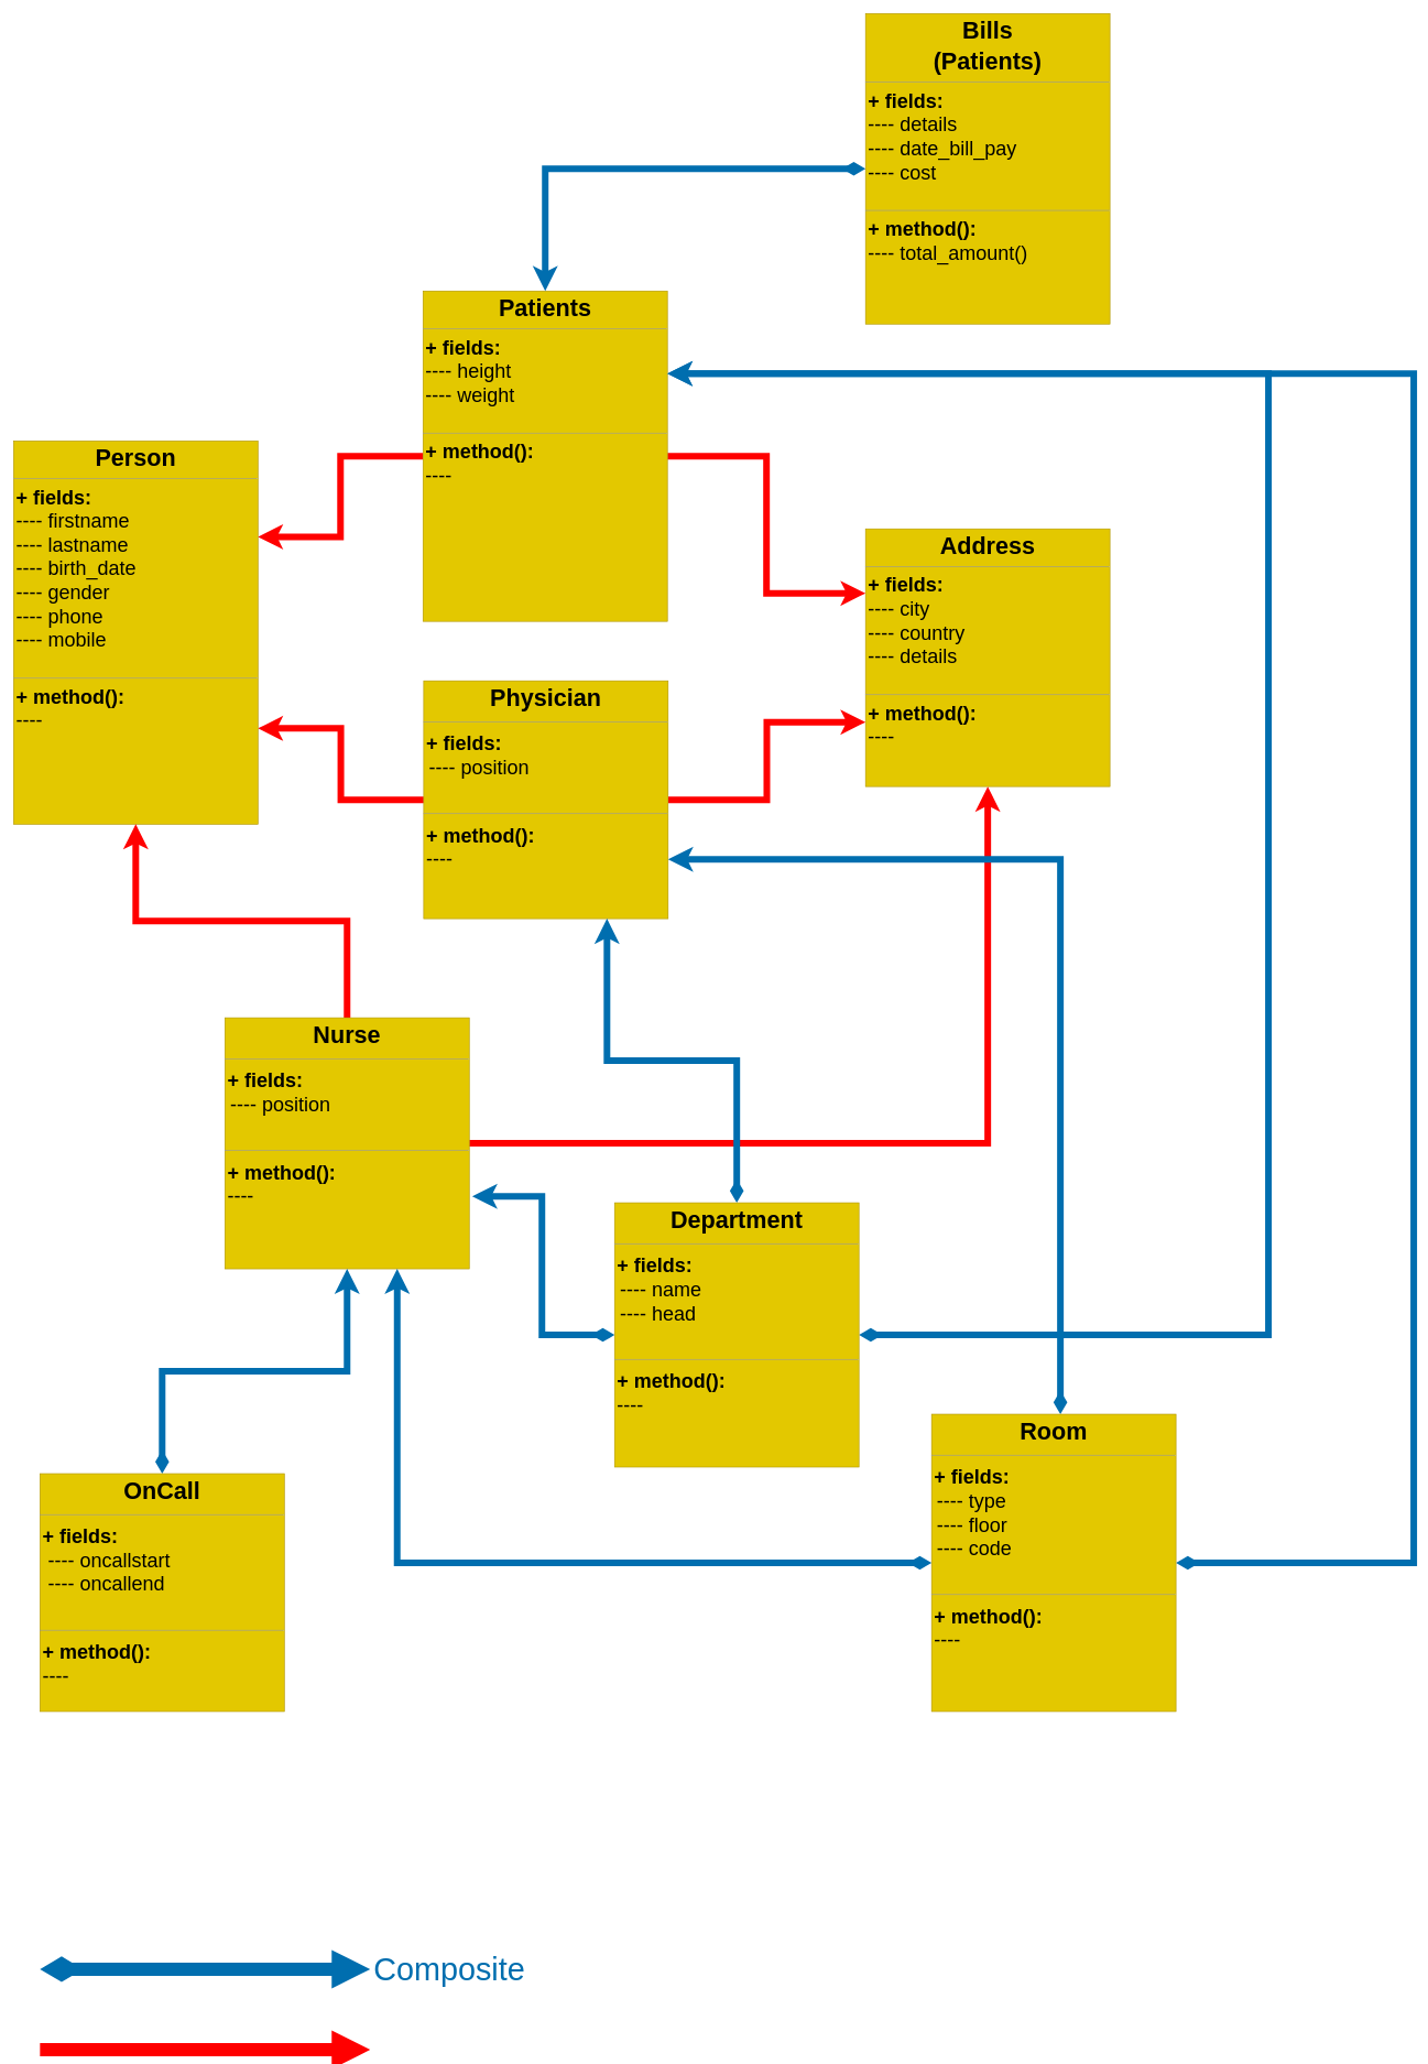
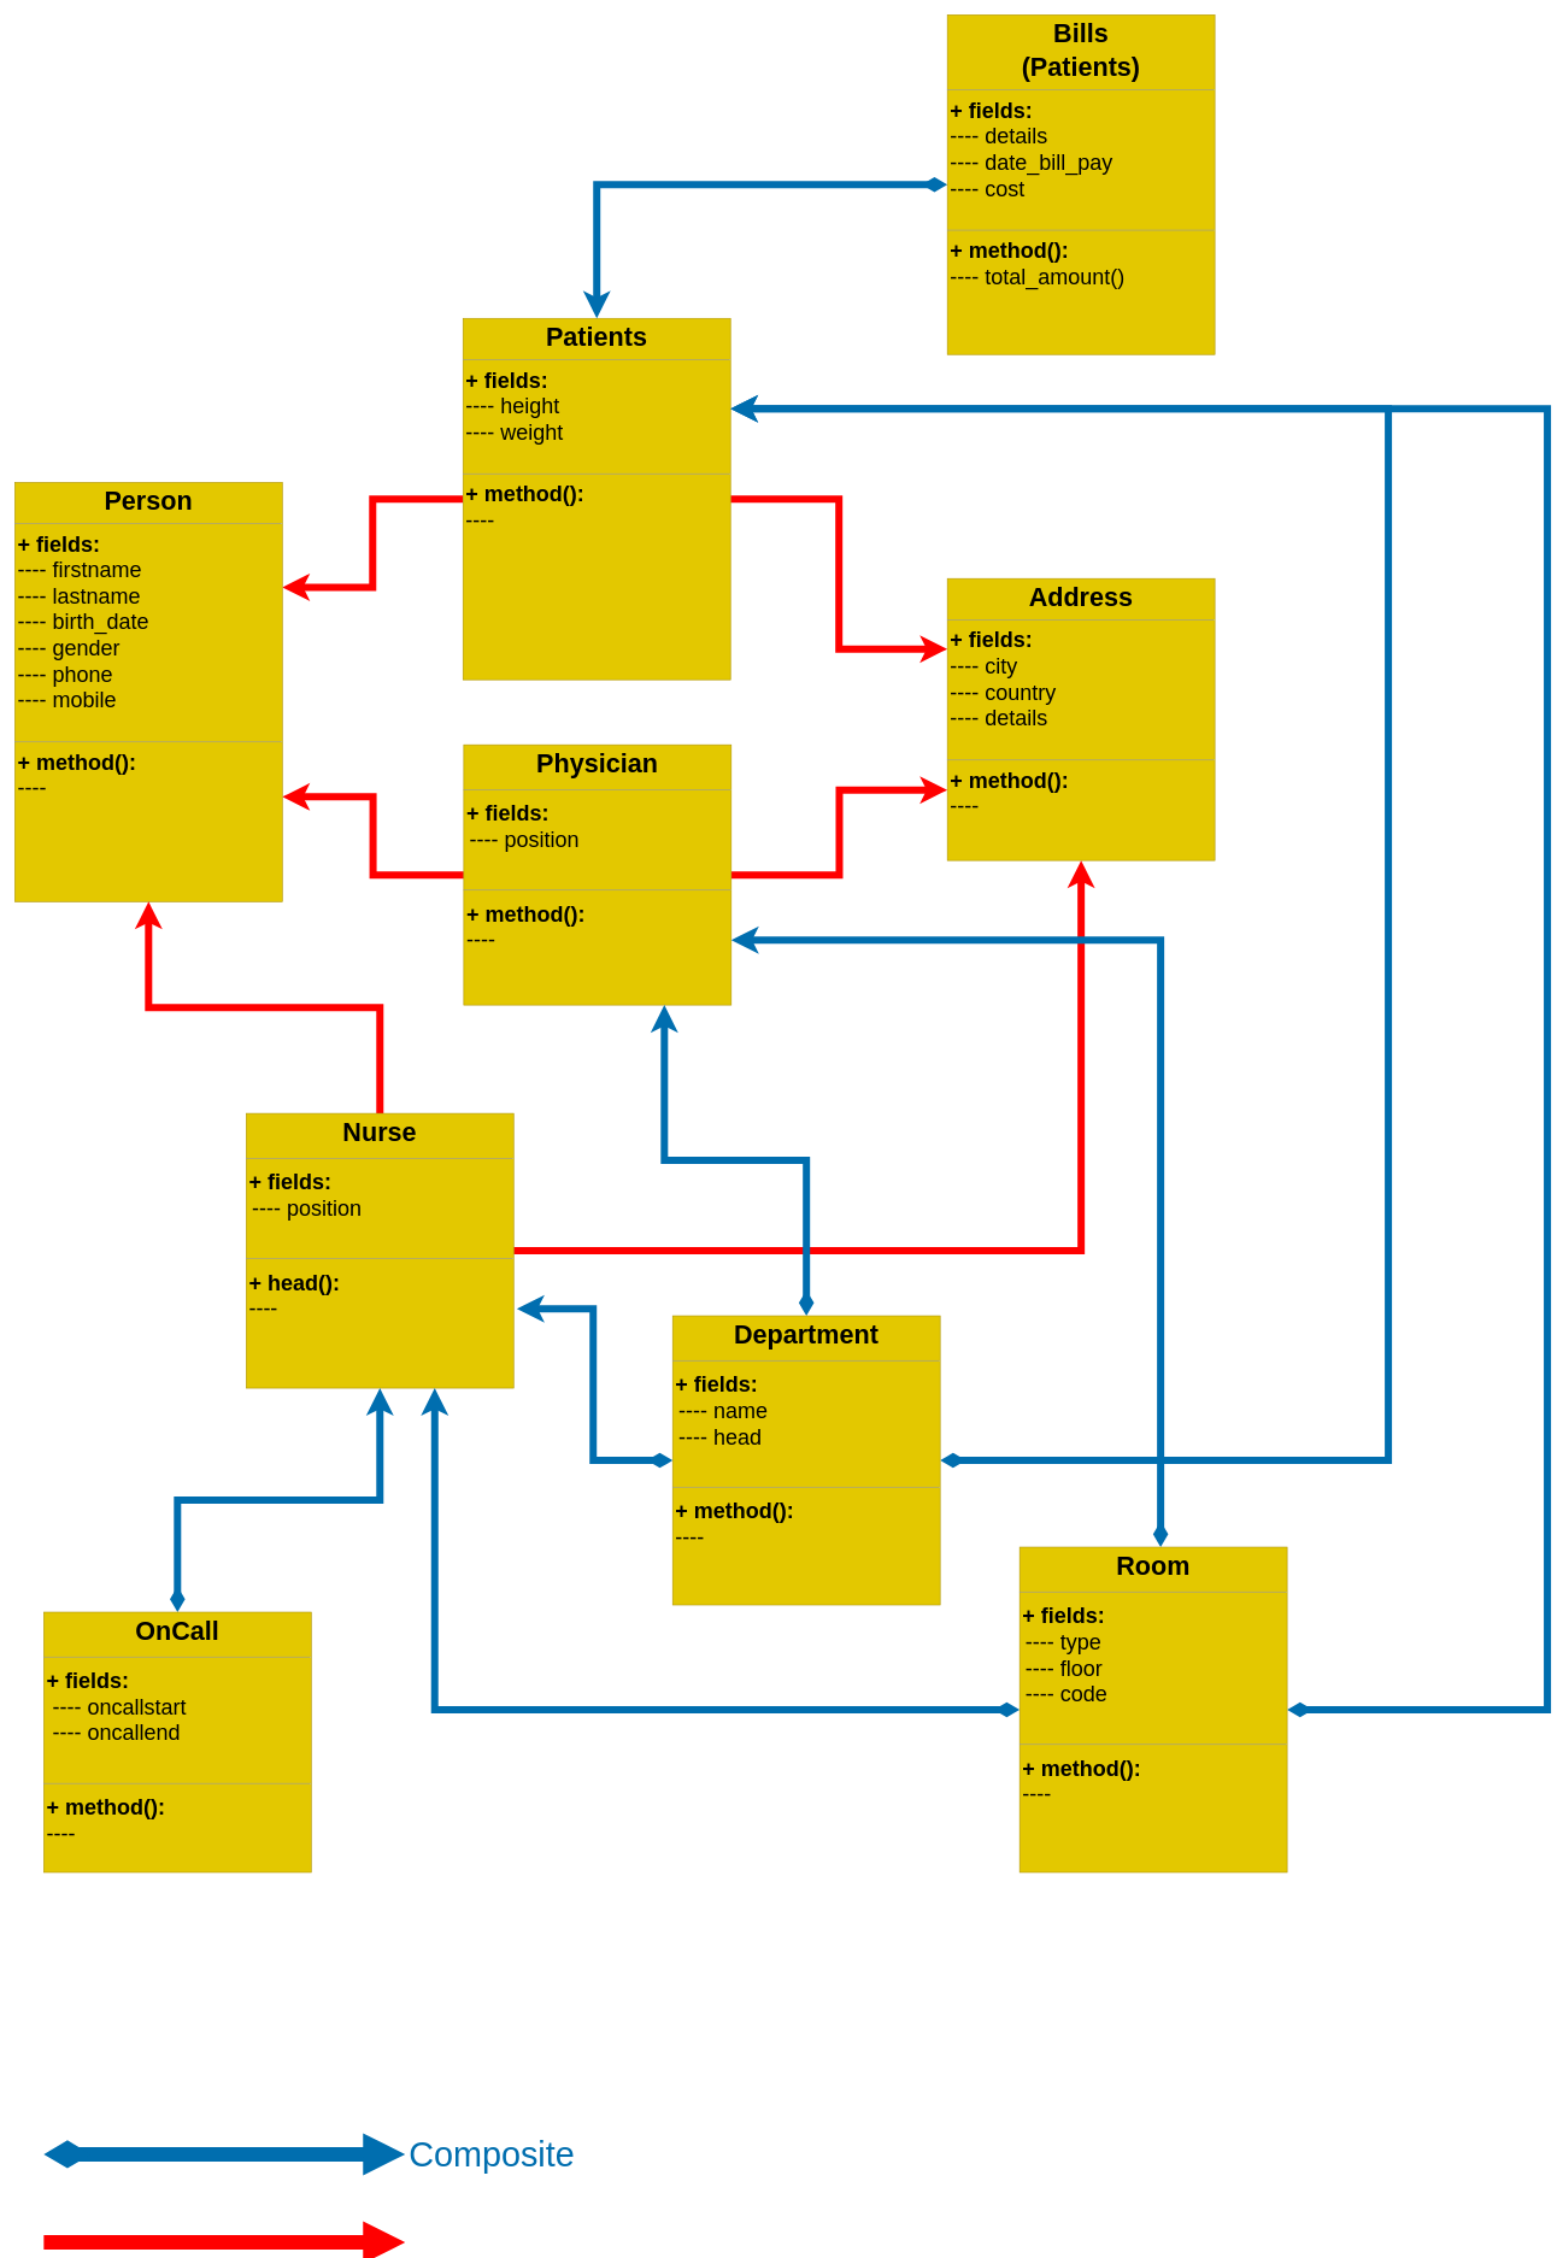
- <mxCell id="14" value="&lt;p style=&quot;margin: 0px ; margin-top: 4px ; text-align: center&quot;&gt;&lt;span style=&quot;font-size: 36px&quot;&gt;&lt;b&gt;Nurse&lt;/b&gt;&lt;/span&gt;&lt;/p&gt;&lt;hr size=&quot;1&quot;&gt;&lt;p style=&quot;margin: 0px ; margin-left: 4px&quot;&gt;&lt;font style=&quot;font-size: 30px&quot;&gt;&lt;b&gt;+ fields:&lt;/b&gt;&lt;/font&gt;&lt;span&gt;&amp;nbsp;&lt;/span&gt;&lt;/p&gt;&amp;nbsp;---- position&lt;p style=&quot;margin: 0px ; margin-left: 4px&quot;&gt;&lt;font style=&quot;font-size: 30px&quot;&gt;&lt;br&gt;&lt;/font&gt;&lt;/p&gt;&lt;hr size=&quot;1&quot;&gt;&lt;p style=&quot;margin: 0px ; margin-left: 4px&quot;&gt;&lt;font style=&quot;font-size: 30px&quot;&gt;&lt;b&gt;+ method():&lt;/b&gt;&lt;/font&gt;&lt;/p&gt;&lt;p style=&quot;margin: 0px ; margin-left: 4px&quot;&gt;&lt;font style=&quot;font-size: 30px&quot;&gt;----&amp;nbsp;&lt;/font&gt;&lt;br&gt;&lt;/p&gt;" style="verticalAlign=top;align=left;overflow=fill;fontSize=30;fontFamily=Helvetica;html=1;fillColor=#e3c800;strokeColor=#B09500;fontColor=#000000;" vertex="1" parent="1"><mxGeometry x="340" y="1540" width="370" height="380" as="geometry" /></mxCell>
+ <mxCell id="14" value="&lt;p style=&quot;margin: 0px ; margin-top: 4px ; text-align: center&quot;&gt;&lt;span style=&quot;font-size: 36px&quot;&gt;&lt;b&gt;Nurse&lt;/b&gt;&lt;/span&gt;&lt;/p&gt;&lt;hr size=&quot;1&quot;&gt;&lt;p style=&quot;margin: 0px ; margin-left: 4px&quot;&gt;&lt;font style=&quot;font-size: 30px&quot;&gt;&lt;b&gt;+ fields:&lt;/b&gt;&lt;/font&gt;&lt;span&gt;&amp;nbsp;&lt;/span&gt;&lt;/p&gt;&amp;nbsp;---- position&lt;p style=&quot;margin: 0px ; margin-left: 4px&quot;&gt;&lt;font style=&quot;font-size: 30px&quot;&gt;&lt;br&gt;&lt;/font&gt;&lt;/p&gt;&lt;hr size=&quot;1&quot;&gt;&lt;p style=&quot;margin: 0px ; margin-left: 4px&quot;&gt;&lt;font style=&quot;font-size: 30px&quot;&gt;&lt;b&gt;+ head():&lt;/b&gt;&lt;/font&gt;&lt;/p&gt;&lt;p style=&quot;margin: 0px ; margin-left: 4px&quot;&gt;&lt;font style=&quot;font-size: 30px&quot;&gt;----&amp;nbsp;&lt;/font&gt;&lt;br&gt;&lt;/p&gt;" style="verticalAlign=top;align=left;overflow=fill;fontSize=30;fontFamily=Helvetica;html=1;fillColor=#e3c800;strokeColor=#B09500;fontColor=#000000;" vertex="1" parent="1"><mxGeometry x="340" y="1540" width="370" height="380" as="geometry" /></mxCell>
